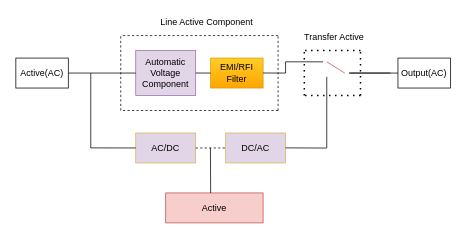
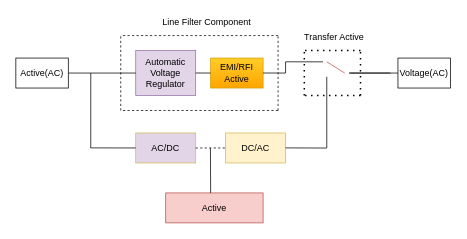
- <mxCell id="34" value="Line Active Component" style="text;html=1;strokeColor=none;fillColor=none;align=center;verticalAlign=middle;whiteSpace=wrap;rounded=0;" vertex="1" parent="1"><mxGeometry x="190" y="20" width="170" height="20" as="geometry" /></mxCell>
+ <mxCell id="34" value="Line Filter Component" style="text;html=1;strokeColor=none;fillColor=none;align=center;verticalAlign=middle;whiteSpace=wrap;rounded=0;" vertex="1" parent="1"><mxGeometry x="190" y="20" width="170" height="20" as="geometry" /></mxCell>
- <mxCell id="4" value="Automatic Voltage Component" style="rounded=0;whiteSpace=wrap;html=1;fillColor=#e1d5e7;strokeColor=#9673a6;" parent="1" vertex="1"><mxGeometry x="180" y="67" width="80" height="60" as="geometry" /></mxCell>
+ <mxCell id="4" value="Automatic Voltage Regulator" style="rounded=0;whiteSpace=wrap;html=1;fillColor=#e1d5e7;strokeColor=#9673a6;" parent="1" vertex="1"><mxGeometry x="180" y="67" width="80" height="60" as="geometry" /></mxCell>
- <mxCell id="14" value="EMI/RFI &lt;br&gt;Filter" style="rounded=0;whiteSpace=wrap;html=1;fillColor=#ffcd28;strokeColor=#d79b00;gradientColor=#ffa500;" vertex="1" parent="1"><mxGeometry x="280" y="77" width="70" height="40" as="geometry" /></mxCell>
+ <mxCell id="14" value="EMI/RFI &lt;br&gt;Active" style="rounded=0;whiteSpace=wrap;html=1;fillColor=#ffcd28;strokeColor=#d79b00;gradientColor=#ffa500;" vertex="1" parent="1"><mxGeometry x="280" y="77" width="70" height="40" as="geometry" /></mxCell>
- <mxCell id="8" value="Output(AC)" style="rounded=0;whiteSpace=wrap;html=1;" parent="1" vertex="1"><mxGeometry x="530" y="77" width="70" height="40" as="geometry" /></mxCell>
+ <mxCell id="8" value="Voltage(AC)" style="rounded=0;whiteSpace=wrap;html=1;" parent="1" vertex="1"><mxGeometry x="530" y="77" width="70" height="40" as="geometry" /></mxCell>
- <mxCell id="3" value="DC/AC" style="rounded=0;whiteSpace=wrap;html=1;fillColor=#e1d5e7;strokeColor=#d6b656;" parent="1" vertex="1"><mxGeometry x="300" y="177" width="80" height="40" as="geometry" /></mxCell>
+ <mxCell id="3" value="DC/AC" style="rounded=0;whiteSpace=wrap;html=1;fillColor=#fff2cc;strokeColor=#d6b656;" parent="1" vertex="1"><mxGeometry x="300" y="177" width="80" height="40" as="geometry" /></mxCell>
